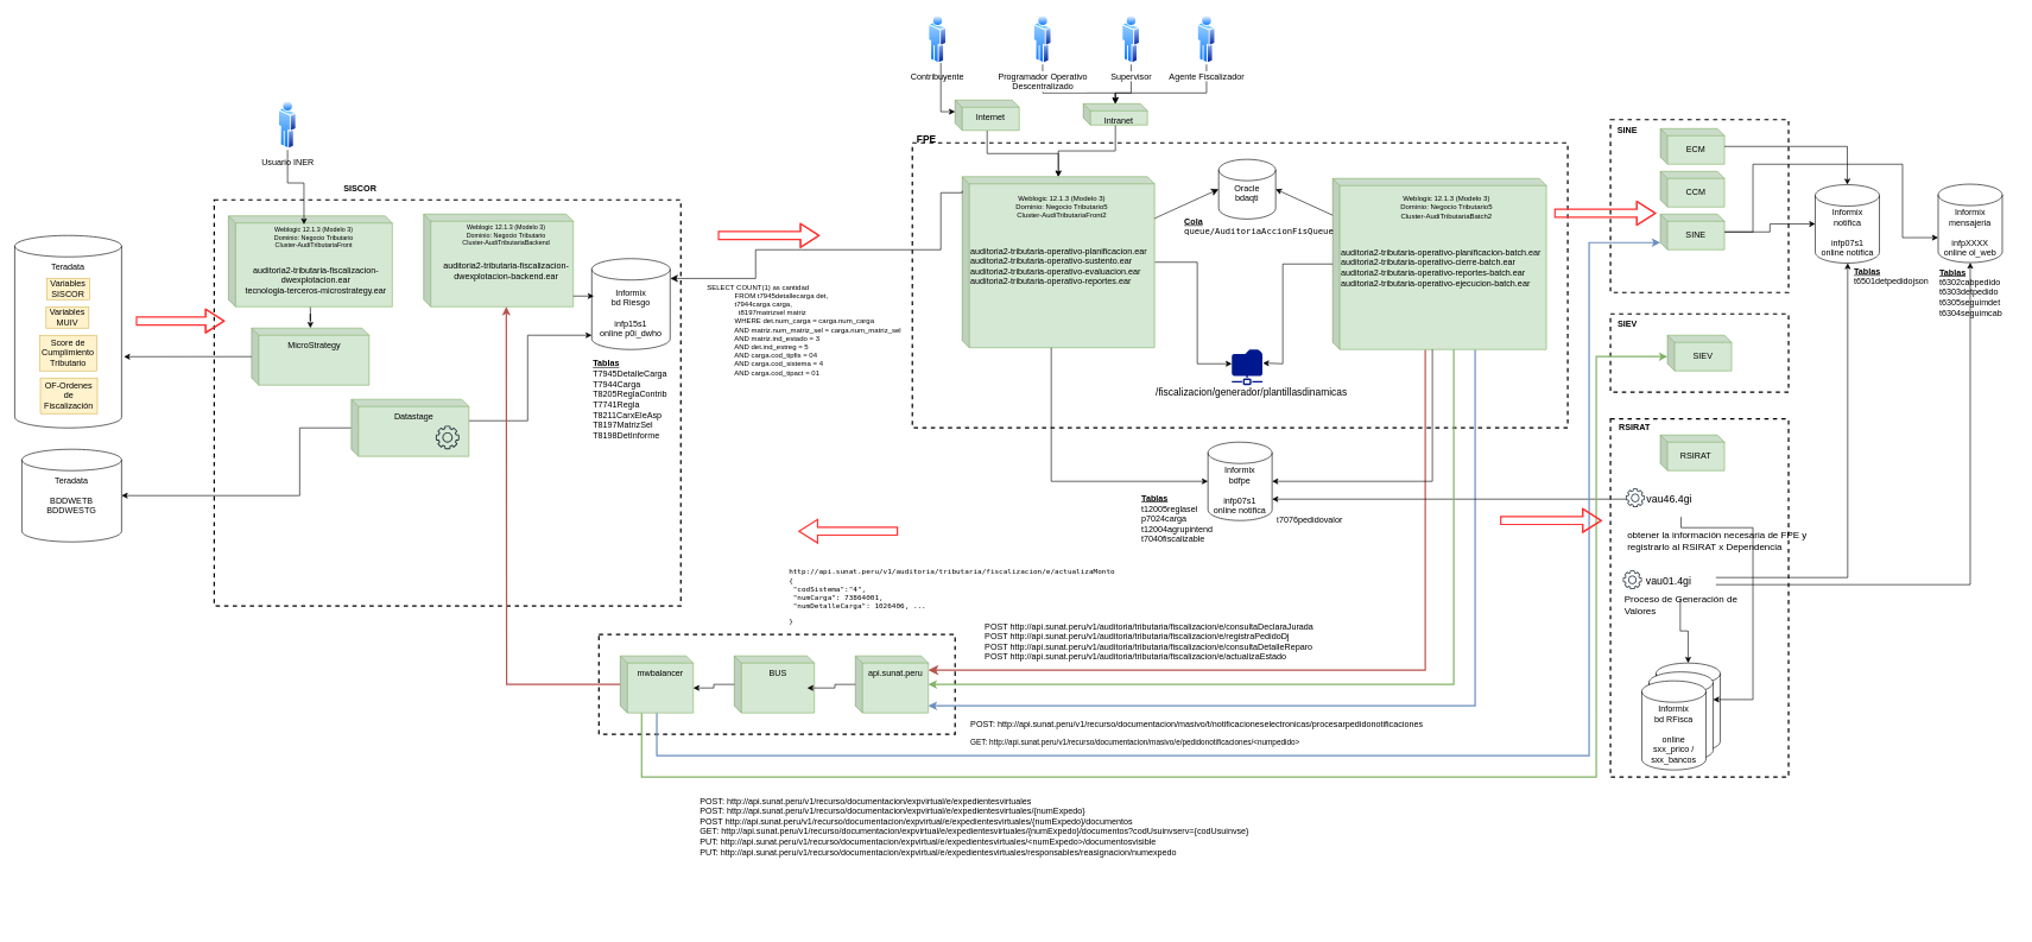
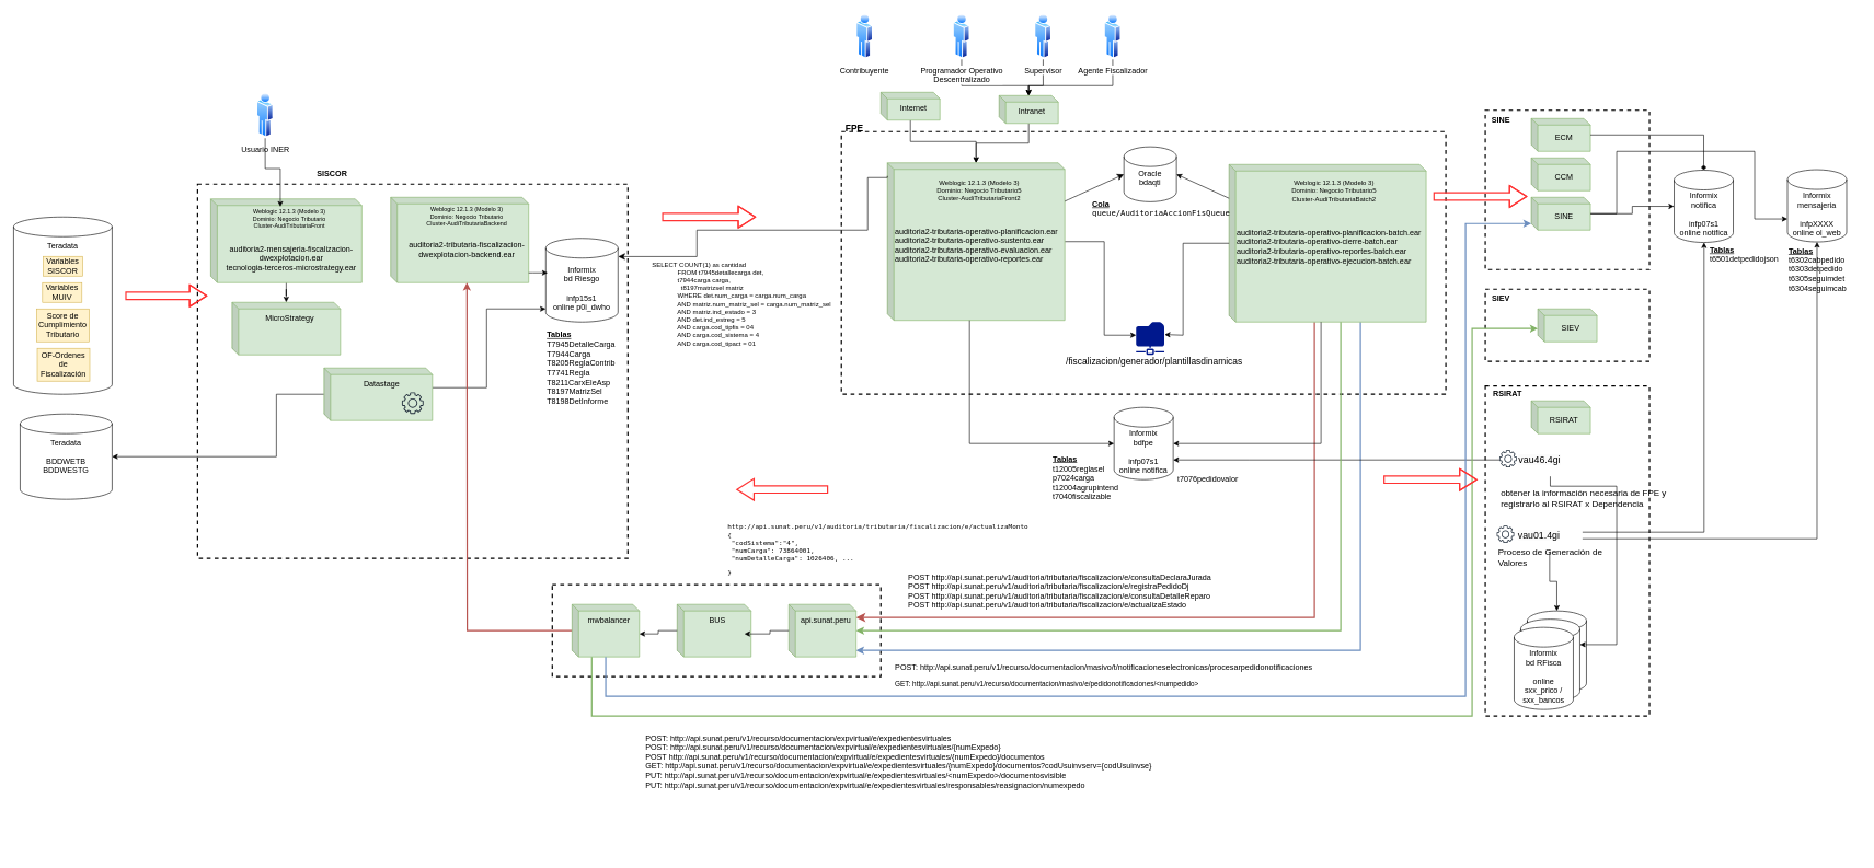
- <mxCell id="113" style="edgeStyle=orthogonalEdgeStyle;rounded=0;orthogonalLoop=1;jettySize=auto;html=1;entryX=0;entryY=0;entryDx=0;entryDy=16.25;entryPerimeter=0;" edge="1" parent="1" source="102" target="110"><mxGeometry relative="1" as="geometry"><Array as="points"><mxPoint x="1320" y="156" /></Array></mxGeometry></mxCell>
- <mxCell id="112" value="Intranet" style="shape=cube;whiteSpace=wrap;html=1;boundedLbl=1;backgroundOutline=1;darkOpacity=0.05;darkOpacity2=0.1;size=10;fillColor=#d5e8d4;strokeColor=#82b366;verticalAlign=top;" vertex="1" parent="1"><mxGeometry x="1520" y="145" width="90" height="30" as="geometry" /></mxCell>
+ <mxCell id="112" value="Intranet" style="shape=cube;whiteSpace=wrap;html=1;boundedLbl=1;backgroundOutline=1;darkOpacity=0.05;darkOpacity2=0.1;size=10;fillColor=#d5e8d4;strokeColor=#82b366;verticalAlign=top;" vertex="1" parent="1"><mxGeometry x="1520" y="145" width="90" height="42.5" as="geometry" /></mxCell>
- <mxCell id="101" style="edgeStyle=orthogonalEdgeStyle;rounded=0;orthogonalLoop=1;jettySize=auto;html=1;entryX=0.5;entryY=0;entryDx=0;entryDy=0;entryPerimeter=0;" edge="1" parent="1" source="79" target="96"><mxGeometry relative="1" as="geometry" /></mxCell>
+ <mxCell id="101" style="edgeStyle=orthogonalEdgeStyle;rounded=0;orthogonalLoop=1;jettySize=auto;html=1;entryX=0.5;entryY=0;entryDx=0;entryDy=0;entryPerimeter=0;endArrow=diamond;" edge="1" parent="1" source="79" target="96"><mxGeometry relative="1" as="geometry" /></mxCell>
- <mxCell id="64" value="&lt;span style=&quot;font-size: 12px; font-family: &amp;quot;Aptos Narrow&amp;quot;, sans-serif;&quot;&gt;auditoria2-tributaria-fiscalizacion-dwexplotacion.ear&lt;/span&gt;&lt;div style=&quot;font-size: 12px;&quot;&gt;&lt;span style=&quot;font-family: &amp;quot;Aptos Narrow&amp;quot;, sans-serif;&quot;&gt;tecnologia-terceros-microstrategy.ear&lt;/span&gt;&lt;/div&gt;" style="text;strokeColor=none;align=center;fillColor=none;html=1;verticalAlign=middle;whiteSpace=wrap;rounded=0;fontSize=9;" parent="1" vertex="1"><mxGeometry x="330" y="362.5" width="226.25" height="60" as="geometry" /></mxCell>
+ <mxCell id="64" value="&lt;span style=&quot;font-size: 12px; font-family: &amp;quot;Aptos Narrow&amp;quot;, sans-serif;&quot;&gt;auditoria2-mensajeria-fiscalizacion-dwexplotacion.ear&lt;/span&gt;&lt;div style=&quot;font-size: 12px;&quot;&gt;&lt;span style=&quot;font-family: &amp;quot;Aptos Narrow&amp;quot;, sans-serif;&quot;&gt;tecnologia-terceros-microstrategy.ear&lt;/span&gt;&lt;/div&gt;" style="text;strokeColor=none;align=center;fillColor=none;html=1;verticalAlign=middle;whiteSpace=wrap;rounded=0;fontSize=9;" parent="1" vertex="1"><mxGeometry x="330" y="362.5" width="226.25" height="60" as="geometry" /></mxCell>
- <mxCell id="115" style="edgeStyle=orthogonalEdgeStyle;rounded=0;orthogonalLoop=1;jettySize=auto;html=1;entryX=1.022;entryY=0.63;entryDx=0;entryDy=0;entryPerimeter=0;" edge="1" parent="1" source="49" target="7"><mxGeometry relative="1" as="geometry" /></mxCell>
